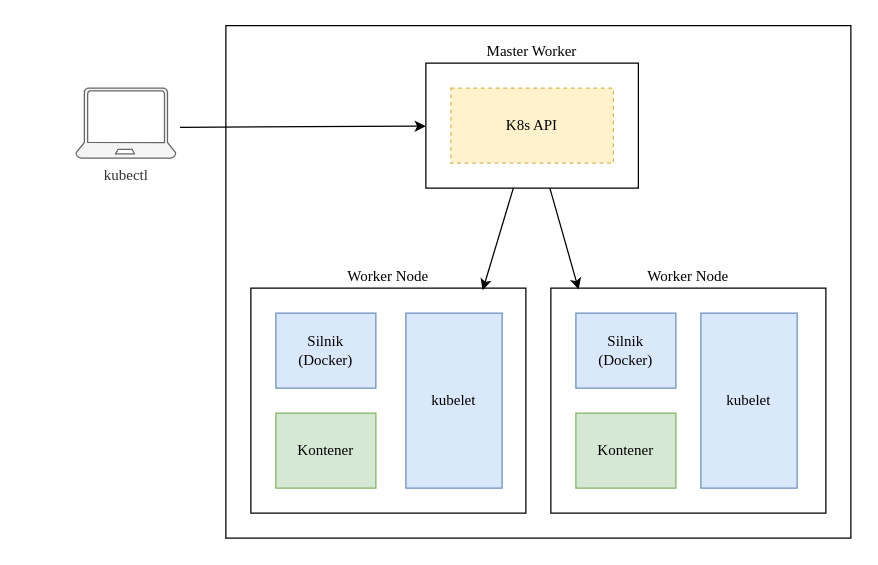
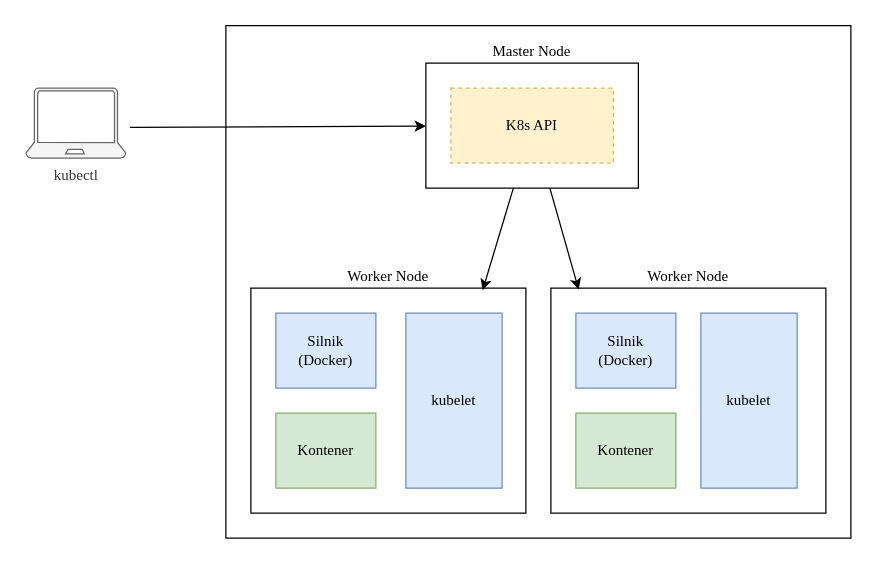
- <mxCell id="3" value="Master Worker" style="rounded=0;whiteSpace=wrap;html=1;fontSize=12;fontFamily=Archia;labelPosition=center;verticalLabelPosition=top;align=center;verticalAlign=bottom;" parent="1" vertex="1"><mxGeometry x="340" y="50" width="170" height="100" as="geometry" /></mxCell>
+ <mxCell id="3" value="Master Node" style="rounded=0;whiteSpace=wrap;html=1;fontSize=12;fontFamily=Archia;labelPosition=center;verticalLabelPosition=top;align=center;verticalAlign=bottom;" parent="1" vertex="1"><mxGeometry x="340" y="50" width="170" height="100" as="geometry" /></mxCell>
- <mxCell id="13" value="kubectl" style="verticalLabelPosition=bottom;html=1;verticalAlign=top;align=center;strokeColor=#666666;fillColor=#f5f5f5;shape=mxgraph.azure.laptop;pointerEvents=1;fontFamily=Archia;fontSize=12;fontColor=#333333;" parent="1" vertex="1"><mxGeometry x="60" y="70" width="80" height="56" as="geometry" /></mxCell>
+ <mxCell id="13" value="kubectl" style="verticalLabelPosition=bottom;html=1;verticalAlign=top;align=center;strokeColor=#666666;fillColor=#f5f5f5;shape=mxgraph.azure.laptop;pointerEvents=1;fontFamily=Archia;fontSize=12;fontColor=#333333;" parent="1" vertex="1"><mxGeometry x="20" y="70" width="80" height="56" as="geometry" /></mxCell>
